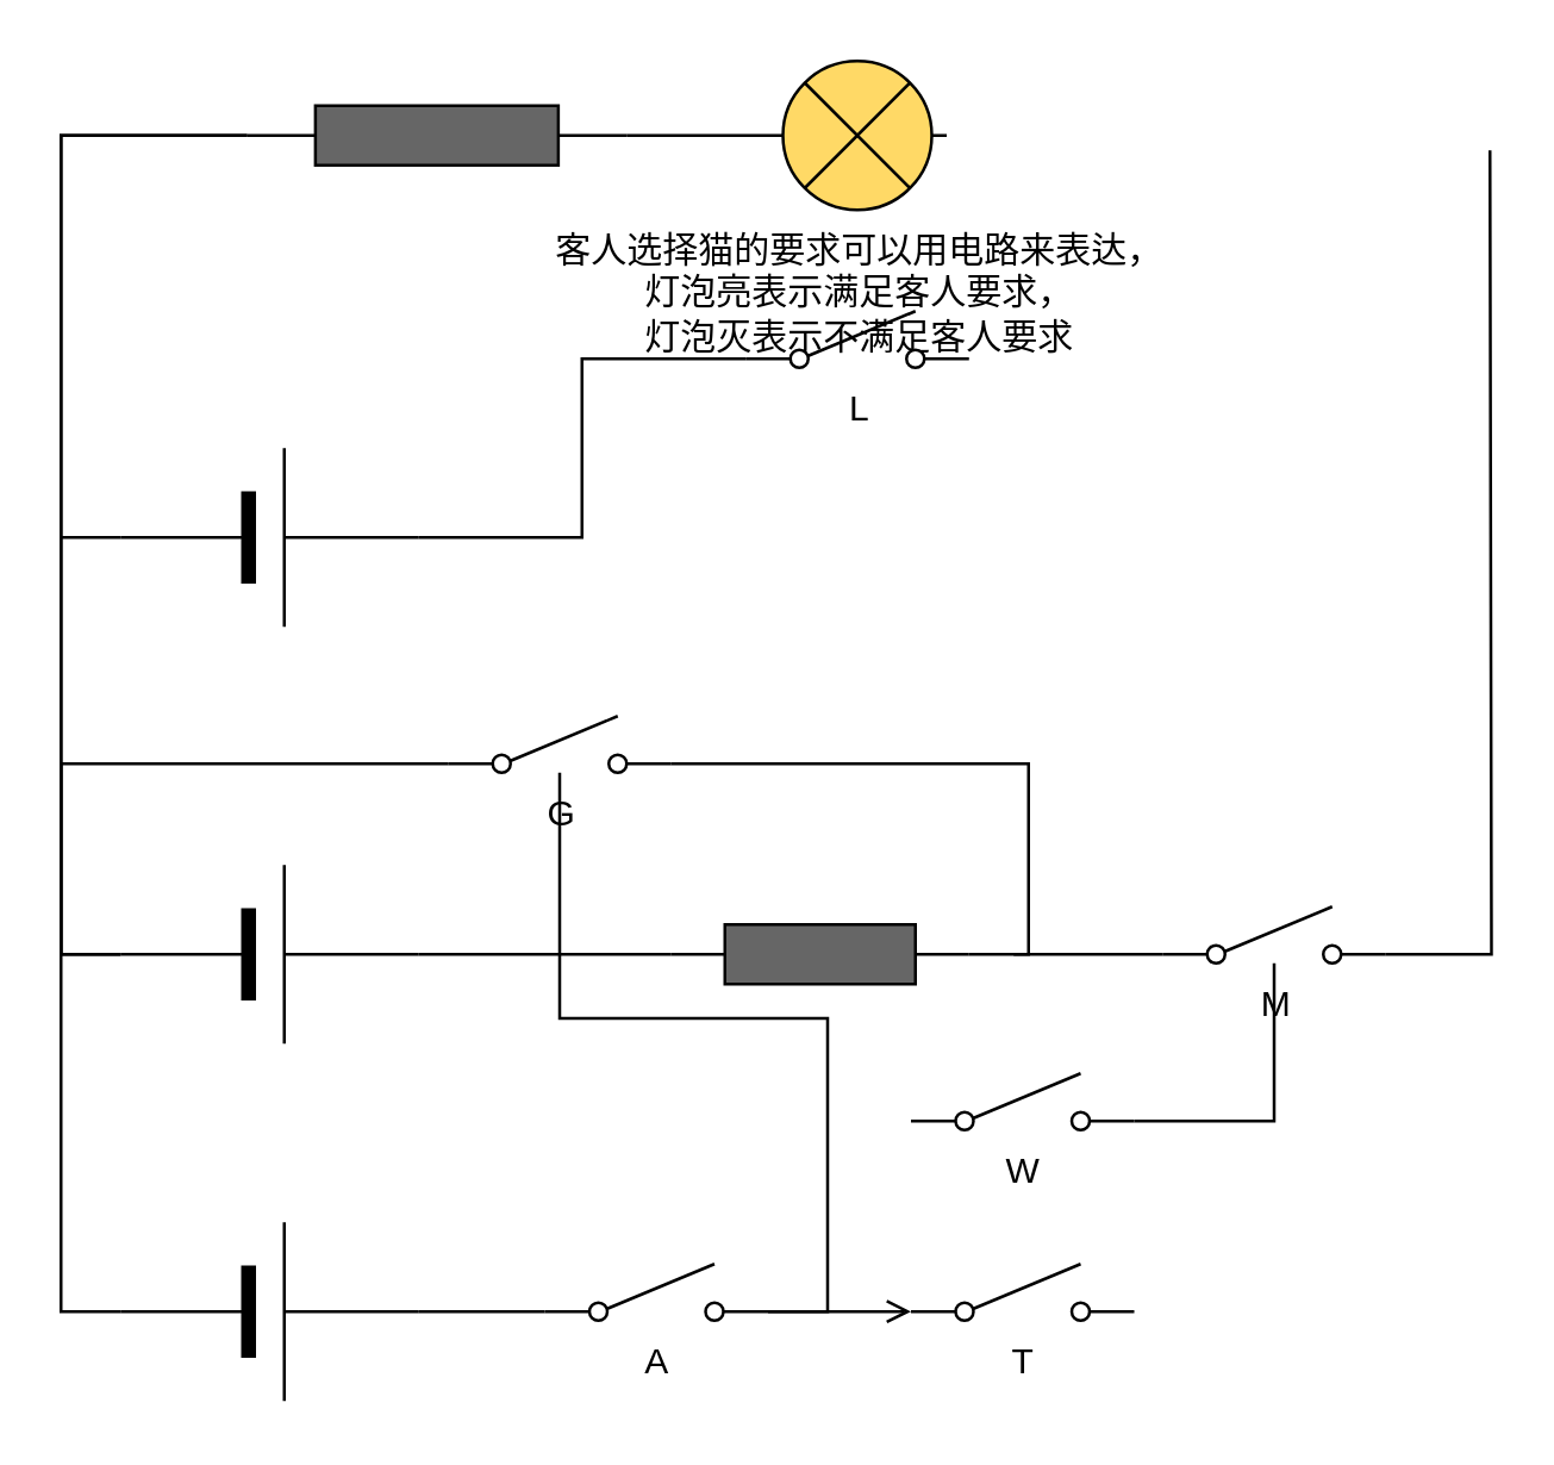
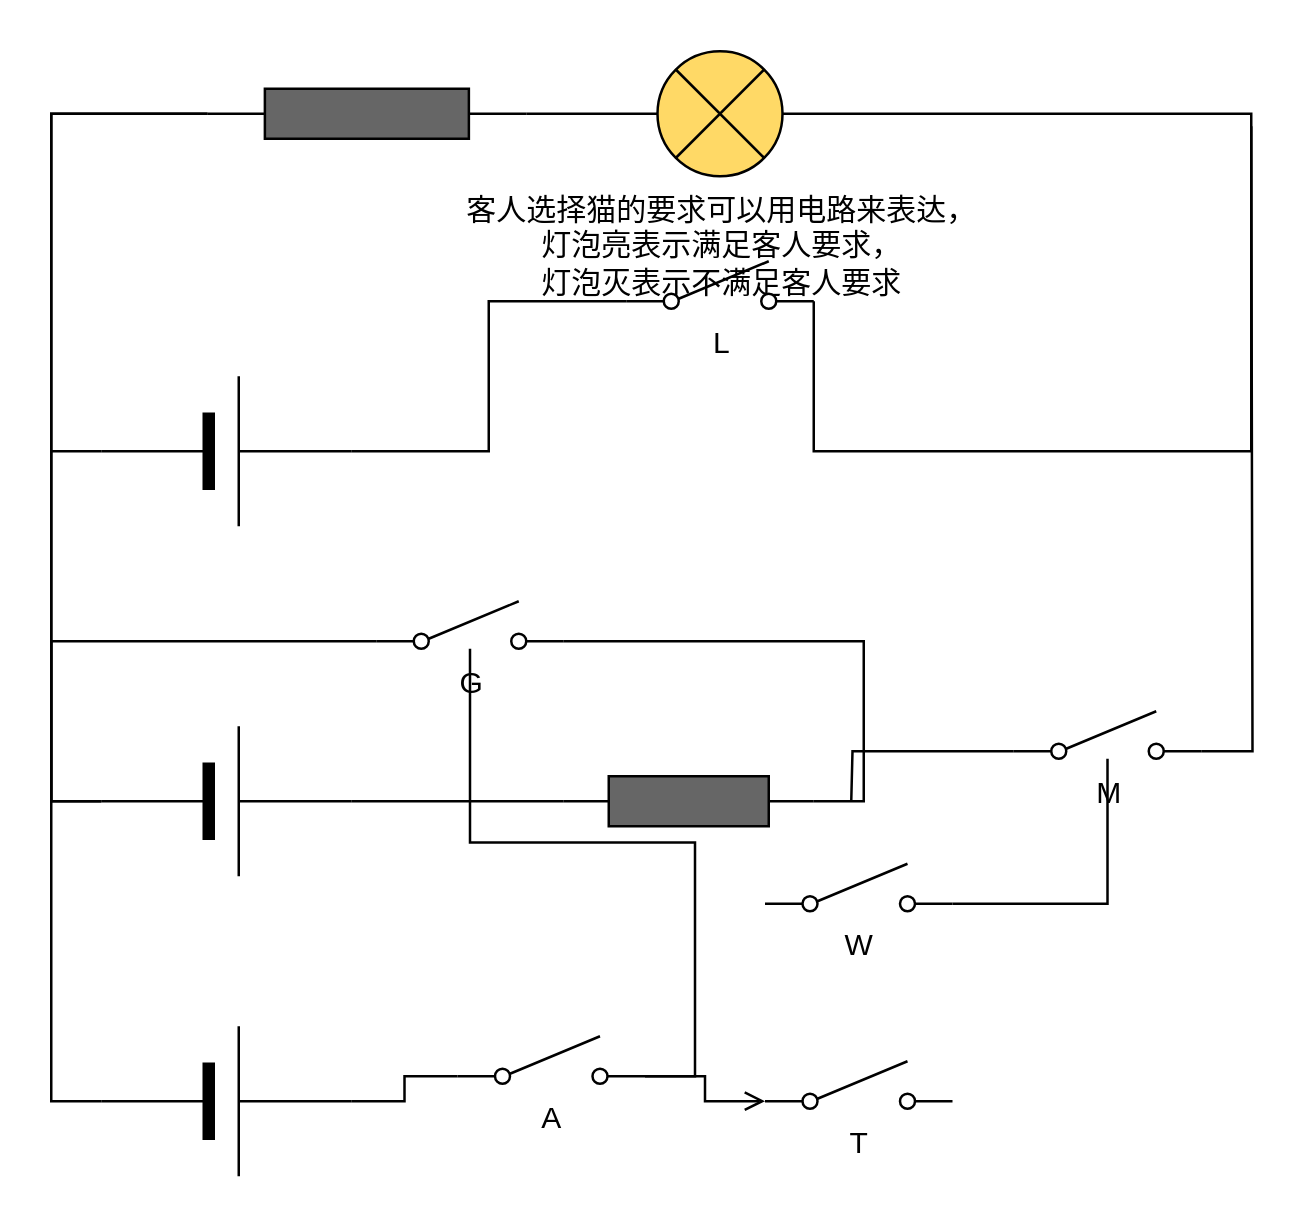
+ <mxCell id="24" style="edgeStyle=orthogonalEdgeStyle;rounded=0;orthogonalLoop=1;jettySize=auto;html=1;exitX=1;exitY=0.84;exitDx=0;exitDy=0;exitPerimeter=0;entryX=1;entryY=0.5;entryDx=0;entryDy=0;entryPerimeter=0;endArrow=none;endFill=0;" edge="1" parent="1" source="25" target="3"><mxGeometry relative="1" as="geometry"><Array as="points"><mxPoint x="500" y="180" /><mxPoint x="500" y="45" /></Array></mxGeometry></mxCell>
- <mxCell id="17" value="M" style="pointerEvents=1;verticalLabelPosition=bottom;shadow=0;dashed=0;align=center;html=1;verticalAlign=top;shape=mxgraph.electrical.electro-mechanical.simple_switch;" vertex="1" parent="1"><mxGeometry x="390" y="304" width="75" height="19" as="geometry" /></mxCell>
+ <mxCell id="17" value="M" style="pointerEvents=1;verticalLabelPosition=bottom;shadow=0;dashed=0;align=center;html=1;verticalAlign=top;shape=mxgraph.electrical.electro-mechanical.simple_switch;" vertex="1" parent="1"><mxGeometry x="405" y="284" width="75" height="19" as="geometry" /></mxCell>
- <mxCell id="9" value="W" style="pointerEvents=1;verticalLabelPosition=bottom;shadow=0;dashed=0;align=center;html=1;verticalAlign=top;shape=mxgraph.electrical.electro-mechanical.simple_switch;" vertex="1" parent="1"><mxGeometry x="305.5" y="360" width="75" height="19" as="geometry" /></mxCell>
+ <mxCell id="9" value="W" style="pointerEvents=1;verticalLabelPosition=bottom;shadow=0;dashed=0;align=center;html=1;verticalAlign=top;shape=mxgraph.electrical.electro-mechanical.simple_switch;" vertex="1" parent="1"><mxGeometry x="305.5" y="345" width="75" height="19" as="geometry" /></mxCell>
- <mxCell id="7" value="A" style="pointerEvents=1;verticalLabelPosition=bottom;shadow=0;dashed=0;align=center;html=1;verticalAlign=top;shape=mxgraph.electrical.electro-mechanical.simple_switch;" vertex="1" parent="1"><mxGeometry x="182.5" y="424" width="75" height="19" as="geometry" /></mxCell>
+ <mxCell id="7" value="A" style="pointerEvents=1;verticalLabelPosition=bottom;shadow=0;dashed=0;align=center;html=1;verticalAlign=top;shape=mxgraph.electrical.electro-mechanical.simple_switch;" vertex="1" parent="1"><mxGeometry x="182.5" y="414" width="75" height="19" as="geometry" /></mxCell>
